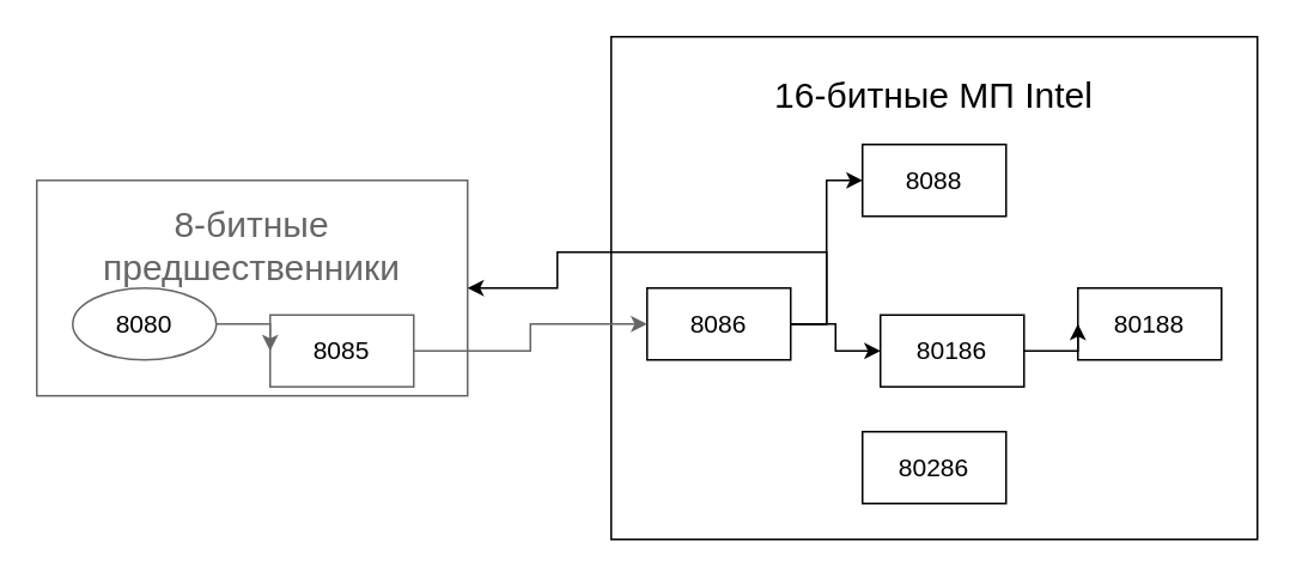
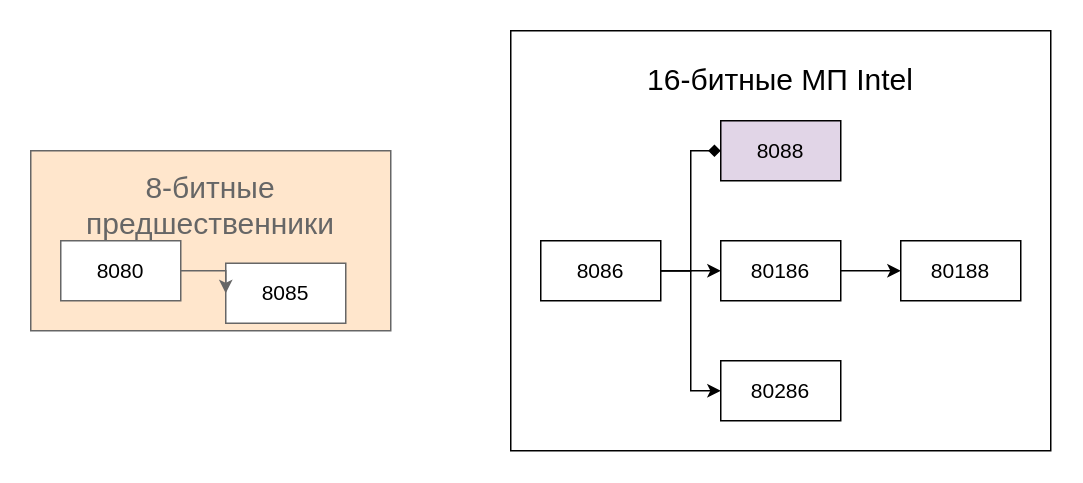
- <mxCell id="4" parent="1" style="edgeStyle=orthogonalEdgeStyle;rounded=0;orthogonalLoop=1;jettySize=auto;html=1;exitX=1;exitY=0.5;exitDx=0;exitDy=0;entryX=0;entryY=0.5;entryDx=0;entryDy=0;" edge="1" source="7" target="12"><mxGeometry as="geometry" relative="1" /></mxCell>
+ <mxCell id="4" parent="1" style="edgeStyle=orthogonalEdgeStyle;rounded=0;orthogonalLoop=1;jettySize=auto;html=1;exitX=1;exitY=0.5;exitDx=0;exitDy=0;entryX=0;entryY=0.5;entryDx=0;entryDy=0;endArrow=diamond;" edge="1" source="7" target="12"><mxGeometry as="geometry" relative="1" /></mxCell>
- <mxCell id="12" value="8088" parent="1" style="rounded=0;whiteSpace=wrap;html=1;strokeWidth=1;fontSize=14;" vertex="1"><mxGeometry as="geometry" x="480" y="80" width="80" height="40" /></mxCell>
+ <mxCell id="12" value="8088" parent="1" style="rounded=0;whiteSpace=wrap;html=1;strokeWidth=1;fontSize=14;fillColor=#e1d5e7;" vertex="1"><mxGeometry as="geometry" x="480" y="80" width="80" height="40" /></mxCell>
- <mxCell id="6" parent="1" style="edgeStyle=orthogonalEdgeStyle;rounded=0;orthogonalLoop=1;jettySize=auto;html=1;exitX=1;exitY=0.5;exitDx=0;exitDy=0;" edge="1" source="7" target="2"><mxGeometry as="geometry" relative="1" /></mxCell>
+ <mxCell id="6" parent="1" style="edgeStyle=orthogonalEdgeStyle;rounded=0;orthogonalLoop=1;jettySize=auto;html=1;exitX=1;exitY=0.5;exitDx=0;exitDy=0;entryX=0;entryY=0.5;entryDx=0;entryDy=0;" edge="1" source="7" target="9"><mxGeometry as="geometry" relative="1" /></mxCell>
- <mxCell id="2" value="&lt;font color=&quot;#666666&quot; style=&quot;font-size: 20px&quot;&gt;8-битные предшественники&lt;br&gt;&lt;br&gt;&lt;br&gt;&lt;/font&gt;" parent="1" style="rounded=0;whiteSpace=wrap;html=1;strokeWidth=1;fontSize=14;strokeColor=#666666;" vertex="1"><mxGeometry as="geometry" x="20" y="100" width="240" height="120" /></mxCell>
+ <mxCell id="2" value="&lt;font color=&quot;#666666&quot; style=&quot;font-size: 20px&quot;&gt;8-битные предшественники&lt;br&gt;&lt;br&gt;&lt;br&gt;&lt;/font&gt;" parent="1" style="rounded=0;whiteSpace=wrap;html=1;strokeWidth=1;fontSize=14;strokeColor=#666666;fillColor=#ffe6cc;" vertex="1"><mxGeometry as="geometry" x="20" y="100" width="240" height="120" /></mxCell>
- <mxCell id="16" value="8080" parent="1" style="ellipse;whiteSpace=wrap;html=1;strokeWidth=1;fontSize=14;strokeColor=#666666;" vertex="1"><mxGeometry as="geometry" x="40" y="160" width="80" height="40" /></mxCell>
+ <mxCell id="16" value="8080" parent="1" style="rounded=0;whiteSpace=wrap;html=1;strokeWidth=1;fontSize=14;strokeColor=#666666;" vertex="1"><mxGeometry as="geometry" x="40" y="160" width="80" height="40" /></mxCell>
- <mxCell id="13" parent="1" style="edgeStyle=orthogonalEdgeStyle;rounded=0;orthogonalLoop=1;jettySize=auto;html=1;exitX=1;exitY=0.5;exitDx=0;exitDy=0;entryX=0;entryY=0.5;entryDx=0;entryDy=0;fontSize=14;strokeColor=#666666;" edge="1" source="14" target="7"><mxGeometry as="geometry" relative="1" /></mxCell>
- <mxCell id="11" value="80186" parent="1" style="rounded=0;whiteSpace=wrap;html=1;strokeWidth=1;fontSize=14;" vertex="1"><mxGeometry x="490" y="175" as="geometry" width="80" height="40" /></mxCell>
+ <mxCell id="11" value="80186" parent="1" style="rounded=0;whiteSpace=wrap;html=1;strokeWidth=1;fontSize=14;" vertex="1"><mxGeometry as="geometry" x="480" y="160" width="80" height="40" /></mxCell>
